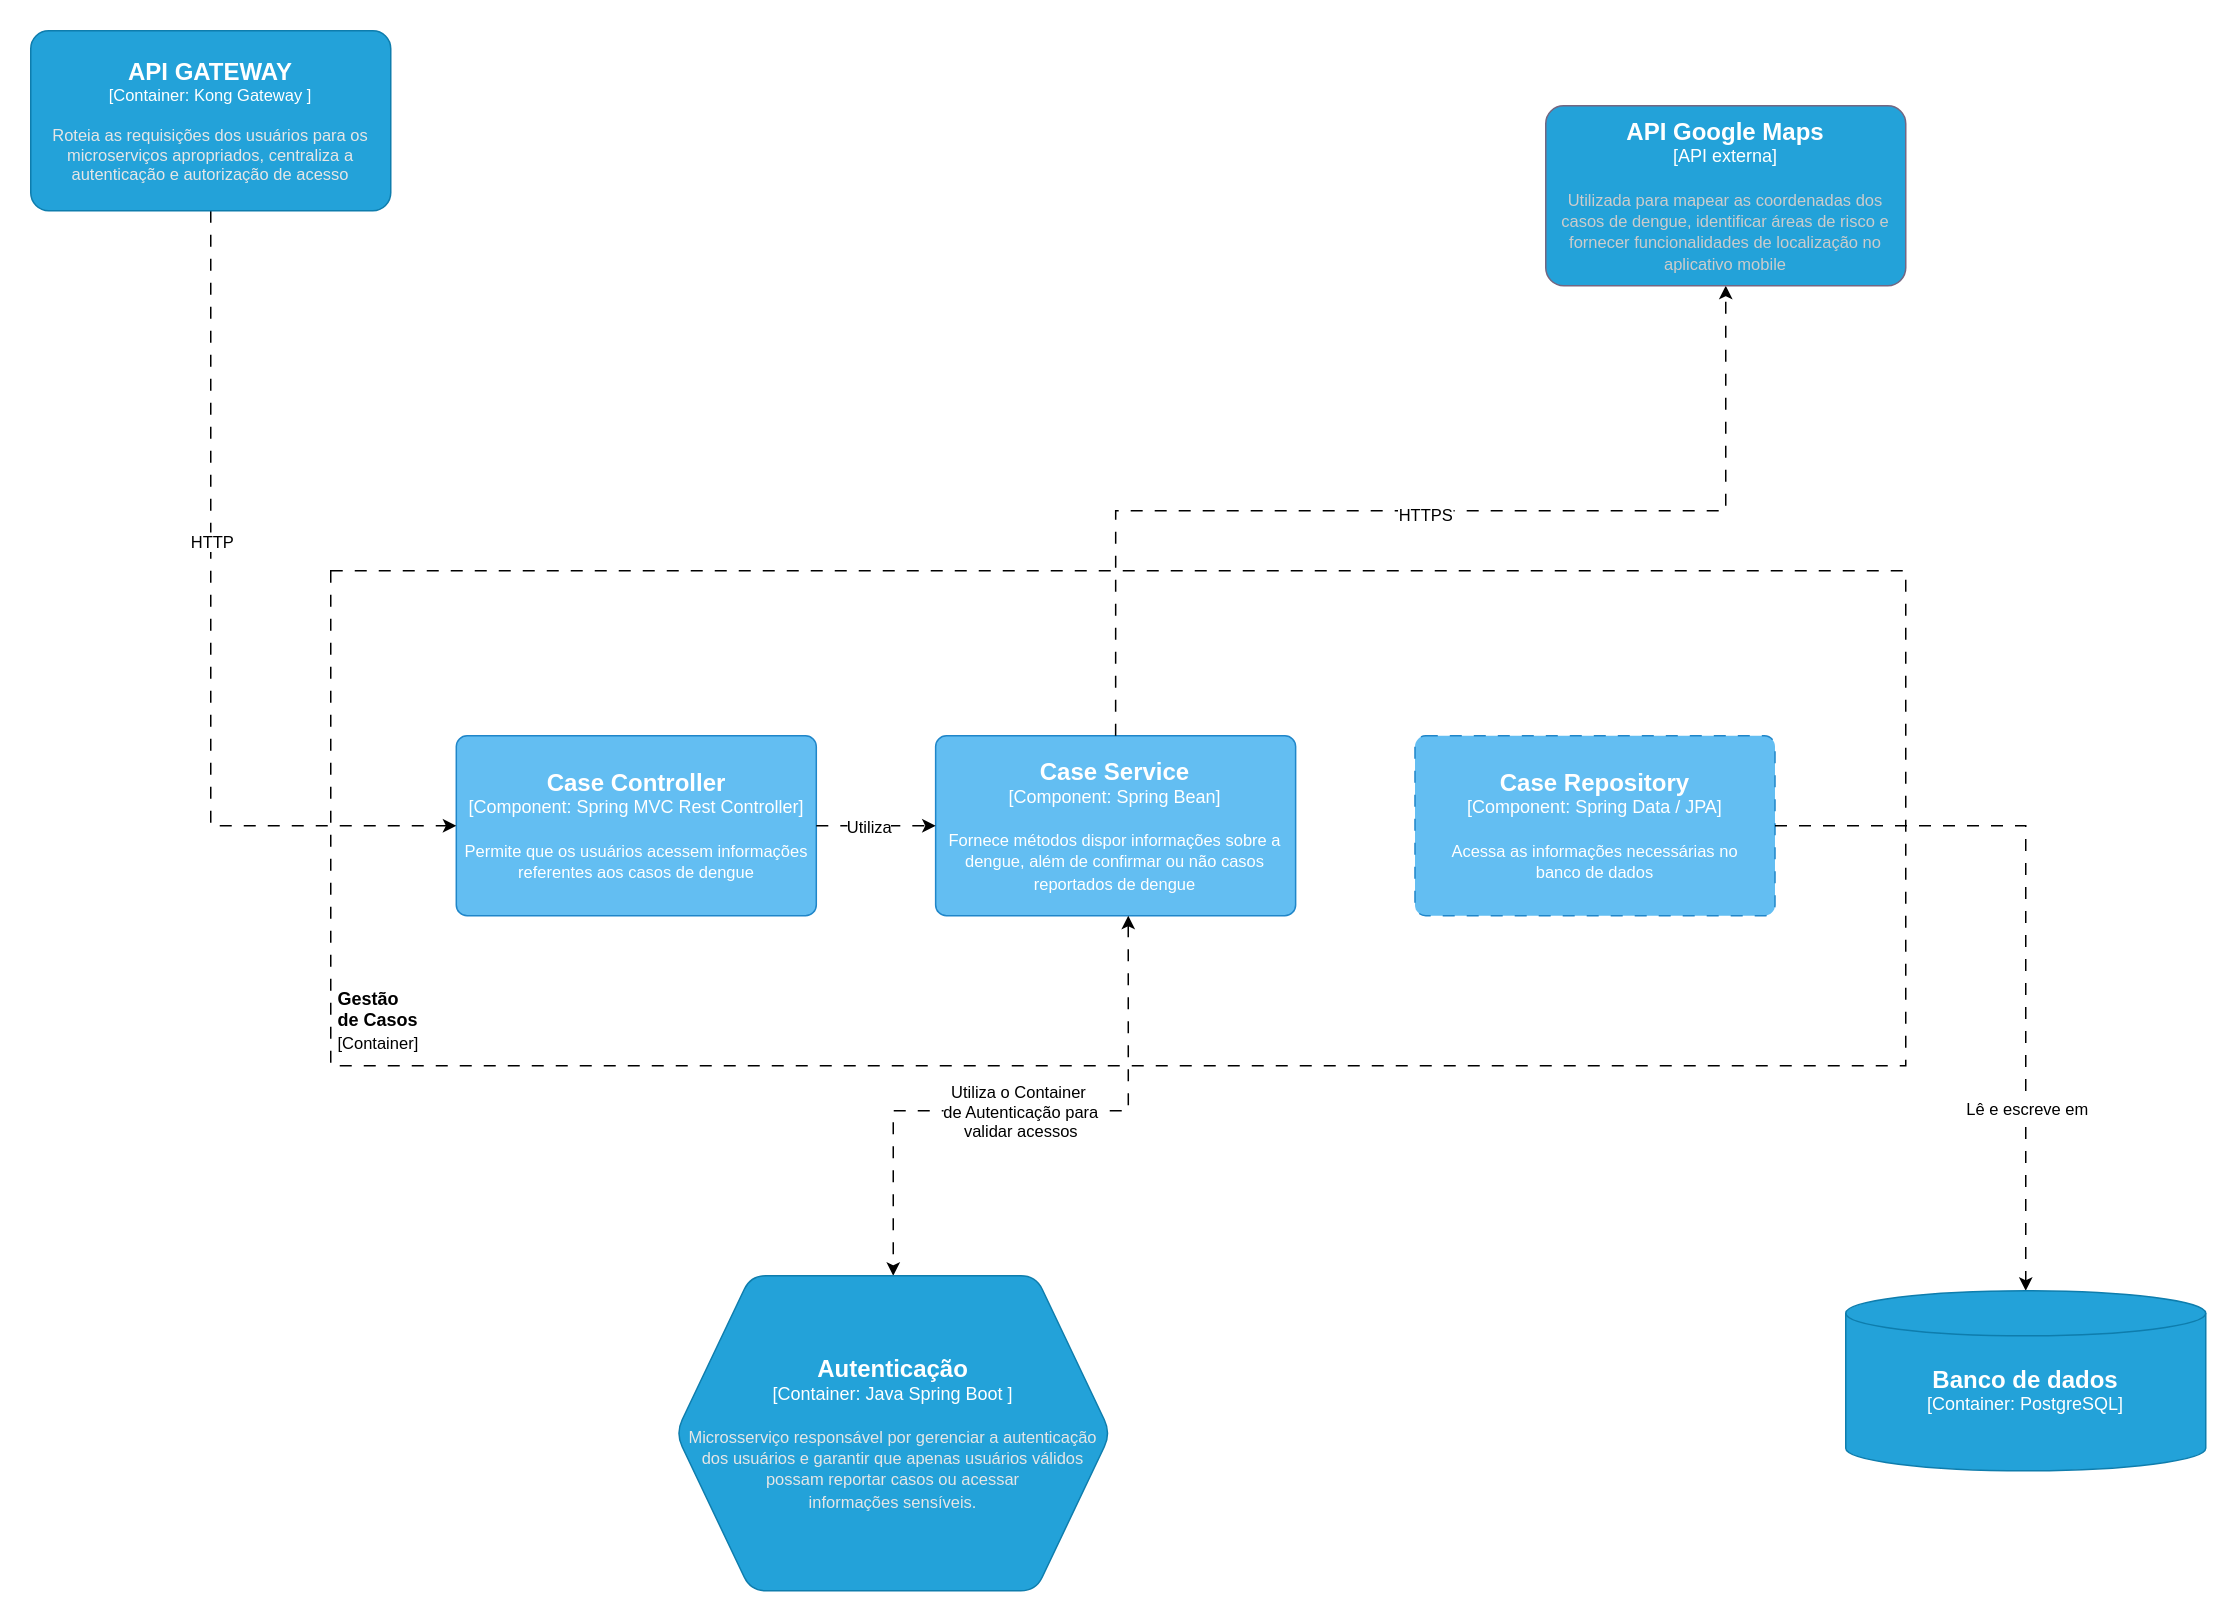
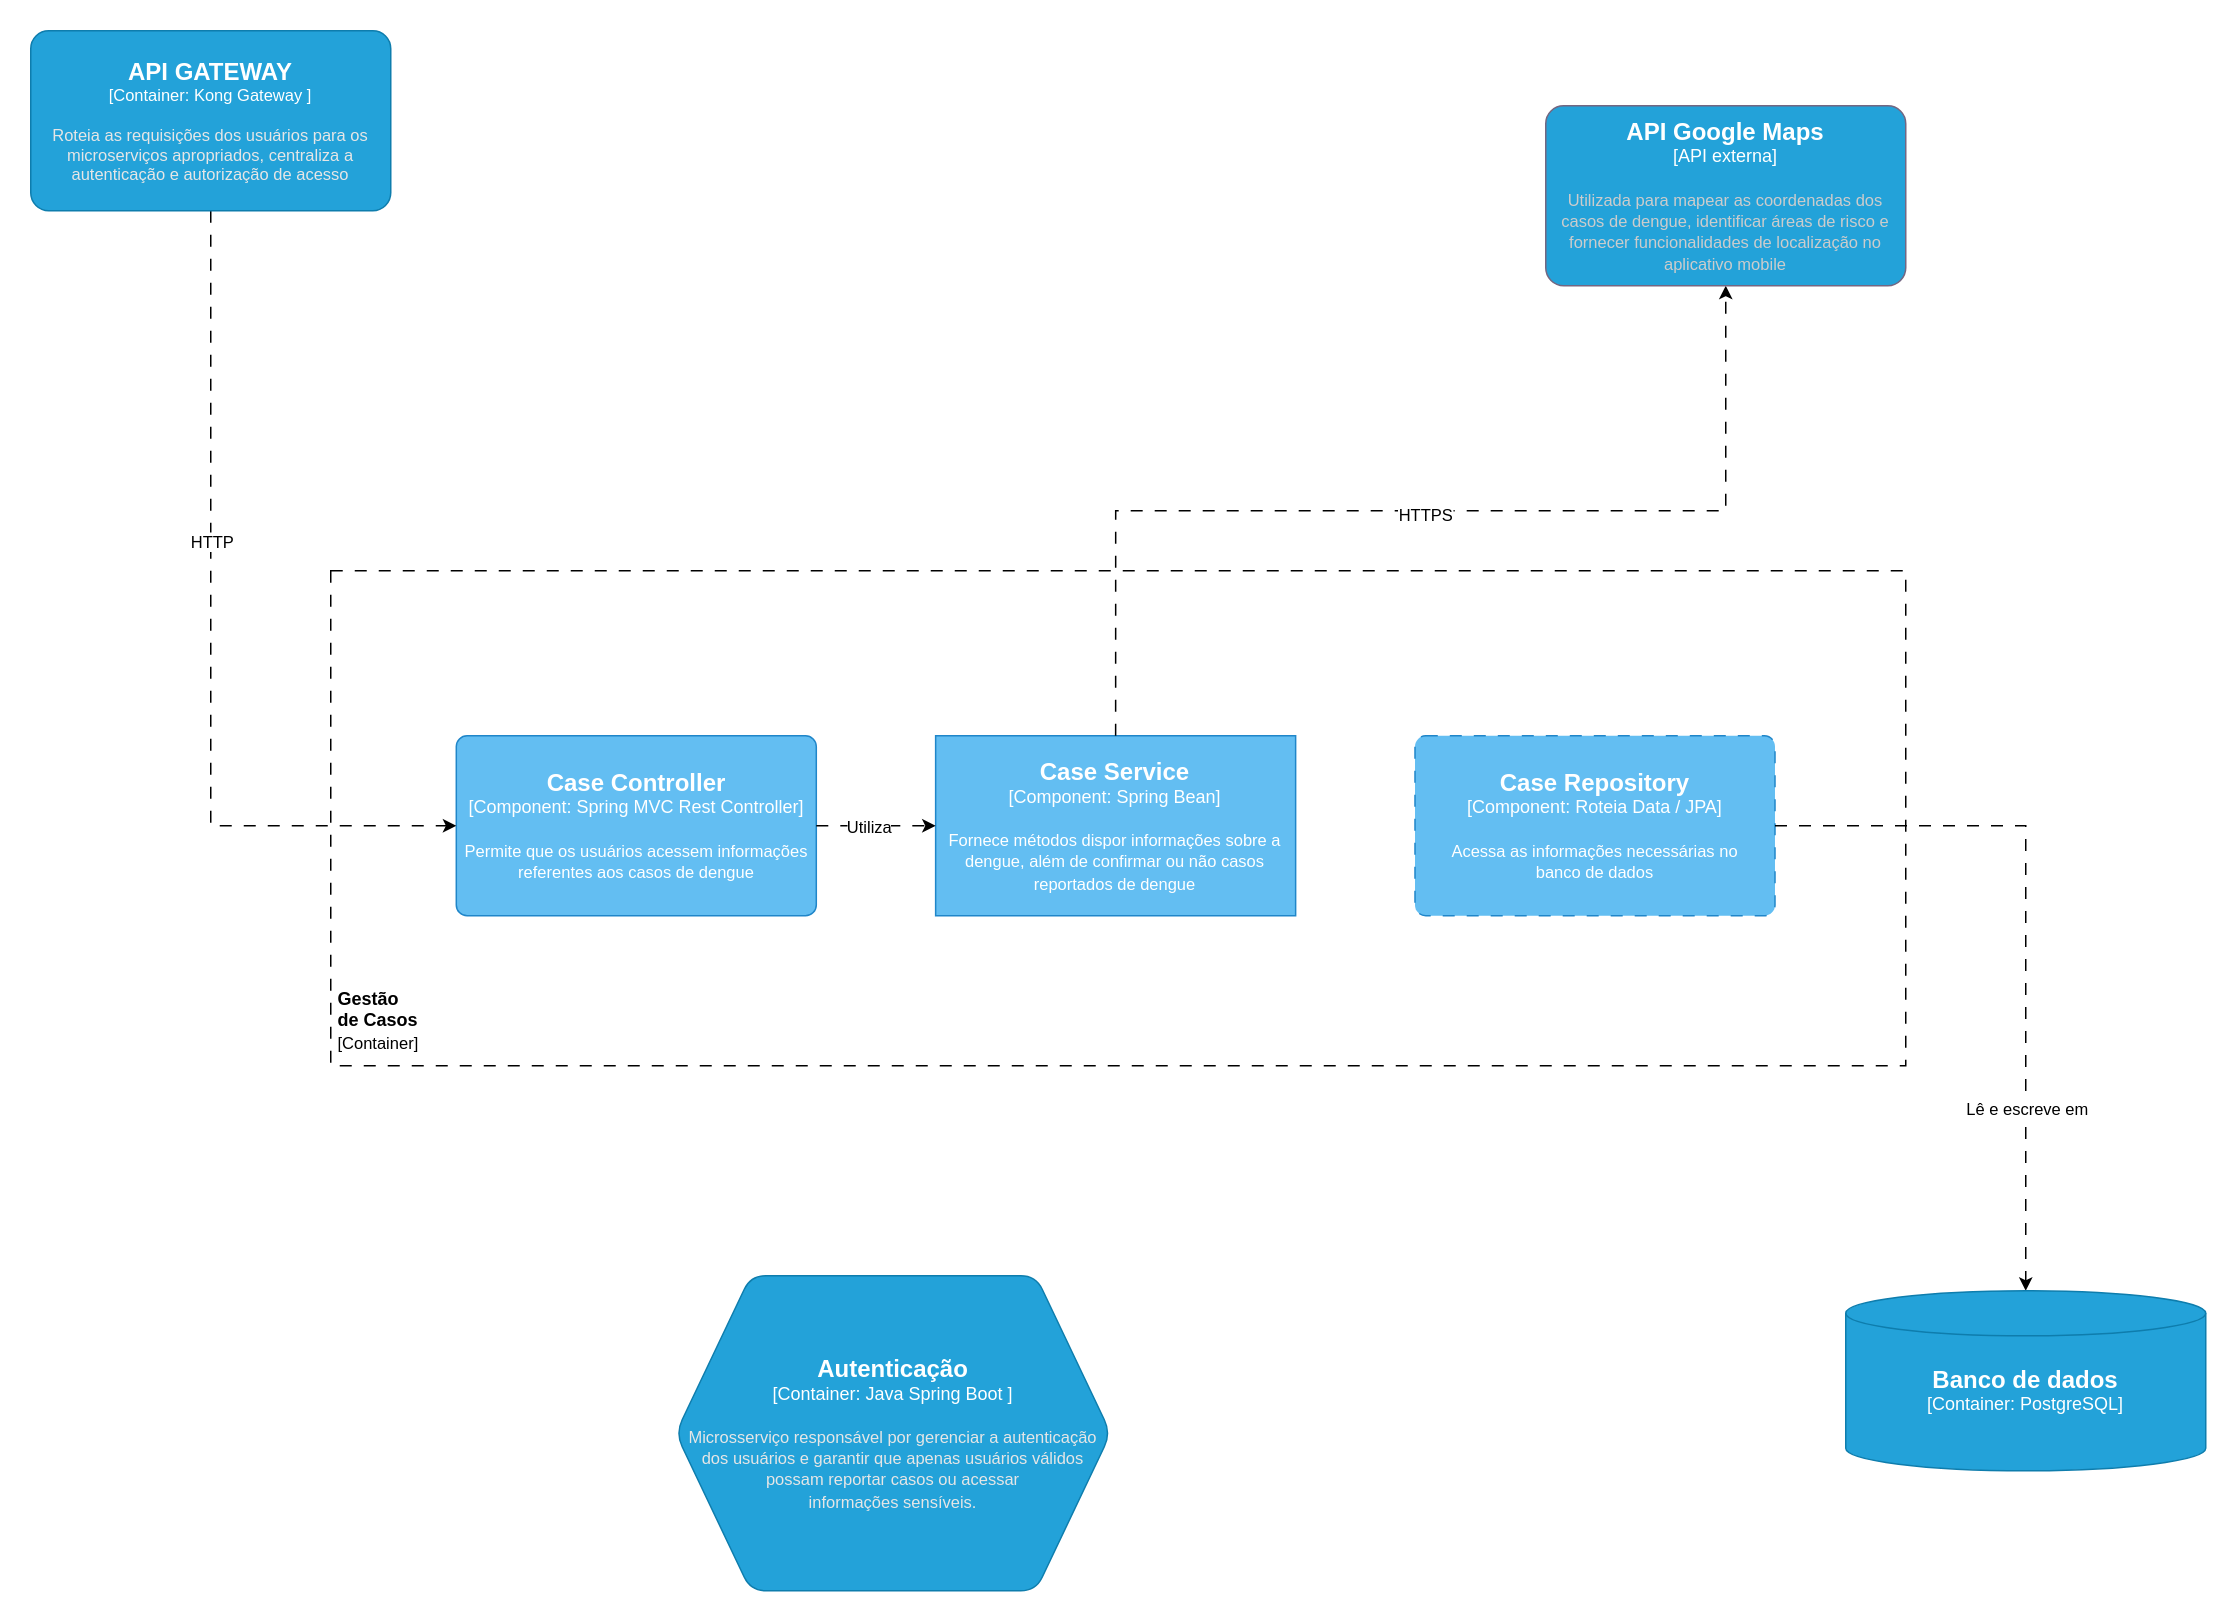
- <mxCell id="6" value="&lt;font style=&quot;font-size: 16px&quot;&gt;&lt;b&gt;Case Service&lt;/b&gt;&lt;/font&gt;&lt;div&gt;[Component: Spring Bean]&lt;/div&gt;&lt;br&gt;&lt;div&gt;&lt;font style=&quot;font-size: 11px&quot;&gt;Fornece métodos dispor informações sobre a dengue, além de confirmar ou não casos reportados de dengue&lt;/font&gt;&lt;/div&gt;" style="rounded=1;whiteSpace=wrap;html=1;labelBackgroundColor=none;fillColor=#63BEF2;fontColor=#ffffff;align=center;arcSize=6;strokeColor=#2086C9;metaEdit=1;resizable=0;points=[[0.25,0,0],[0.5,0,0],[0.75,0,0],[1,0.25,0],[1,0.5,0],[1,0.75,0],[0.75,1,0],[0.5,1,0],[0.25,1,0],[0,0.75,0],[0,0.5,0],[0,0.25,0]];" vertex="1" parent="2"><mxGeometry x="403.261" y="110" width="240" height="120" as="geometry" /></mxCell>
+ <mxCell id="6" value="&lt;font style=&quot;font-size: 16px&quot;&gt;&lt;b&gt;Case Service&lt;/b&gt;&lt;/font&gt;&lt;div&gt;[Component: Spring Bean]&lt;/div&gt;&lt;br&gt;&lt;div&gt;&lt;font style=&quot;font-size: 11px&quot;&gt;Fornece métodos dispor informações sobre a dengue, além de confirmar ou não casos reportados de dengue&lt;/font&gt;&lt;/div&gt;" style="whiteSpace=wrap;html=1;labelBackgroundColor=none;fillColor=#63BEF2;fontColor=#ffffff;align=center;arcSize=6;strokeColor=#2086C9;metaEdit=1;resizable=0;points=[[0.25,0,0],[0.5,0,0],[0.75,0,0],[1,0.25,0],[1,0.5,0],[1,0.75,0],[0.75,1,0],[0.5,1,0],[0.25,1,0],[0,0.75,0],[0,0.5,0],[0,0.25,0]];rounded=0;" vertex="1" parent="2"><mxGeometry x="403.261" y="110" width="240" height="120" as="geometry" /></mxCell>
- <mxCell id="5" value="&lt;font style=&quot;font-size: 16px&quot;&gt;&lt;b&gt;Case Repository&lt;/b&gt;&lt;/font&gt;&lt;div&gt;[Component: Spring Data / JPA]&lt;/div&gt;&lt;br&gt;&lt;div&gt;&lt;font style=&quot;font-size: 11px&quot;&gt;Acessa as informações necessárias no&#10;banco de dados&lt;/font&gt;&lt;/div&gt;" style="rounded=1;whiteSpace=wrap;html=1;labelBackgroundColor=none;fillColor=#63BEF2;fontColor=#ffffff;align=center;arcSize=6;strokeColor=#2086C9;metaEdit=1;resizable=0;points=[[0.25,0,0],[0.5,0,0],[0.75,0,0],[1,0.25,0],[1,0.5,0],[1,0.75,0],[0.75,1,0],[0.5,1,0],[0.25,1,0],[0,0.75,0],[0,0.5,0],[0,0.25,0]];dashed=1;dashPattern=8 8;" vertex="1" parent="2"><mxGeometry x="722.826" y="110" width="240" height="120" as="geometry" /></mxCell>
+ <mxCell id="5" value="&lt;font style=&quot;font-size: 16px&quot;&gt;&lt;b&gt;Case Repository&lt;/b&gt;&lt;/font&gt;&lt;div&gt;[Component: Roteia Data / JPA]&lt;/div&gt;&lt;br&gt;&lt;div&gt;&lt;font style=&quot;font-size: 11px&quot;&gt;Acessa as informações necessárias no&#10;banco de dados&lt;/font&gt;&lt;/div&gt;" style="rounded=1;whiteSpace=wrap;html=1;labelBackgroundColor=none;fillColor=#63BEF2;fontColor=#ffffff;align=center;arcSize=6;strokeColor=#2086C9;metaEdit=1;resizable=0;points=[[0.25,0,0],[0.5,0,0],[0.75,0,0],[1,0.25,0],[1,0.5,0],[1,0.75,0],[0.75,1,0],[0.5,1,0],[0.25,1,0],[0,0.75,0],[0,0.5,0],[0,0.25,0]];dashed=1;dashPattern=8 8;" vertex="1" parent="2"><mxGeometry x="722.826" y="110" width="240" height="120" as="geometry" /></mxCell>
- <mxCell id="13" style="edgeStyle=orthogonalEdgeStyle;rounded=0;orthogonalLoop=1;jettySize=auto;html=1;startArrow=classic;startFill=1;dashed=1;dashPattern=8 8;exitX=0.535;exitY=1;exitDx=0;exitDy=0;exitPerimeter=0;" parent="1" source="6" target="20" edge="1"><mxGeometry relative="1" as="geometry"><mxPoint x="885" y="660" as="sourcePoint" /><Array as="points"><mxPoint x="752" y="740" /><mxPoint x="595" y="740" /></Array></mxGeometry></mxCell>
- <mxCell id="14" value="Utiliza o Container&amp;nbsp;&lt;div&gt;de Autenticação para&lt;/div&gt;&lt;div&gt;validar acessos&lt;/div&gt;" style="edgeLabel;html=1;align=center;verticalAlign=middle;resizable=0;points=[];" parent="13" vertex="1" connectable="0"><mxGeometry x="-0.069" y="-1" relative="1" as="geometry"><mxPoint x="-17" y="1" as="offset" /></mxGeometry></mxCell>
